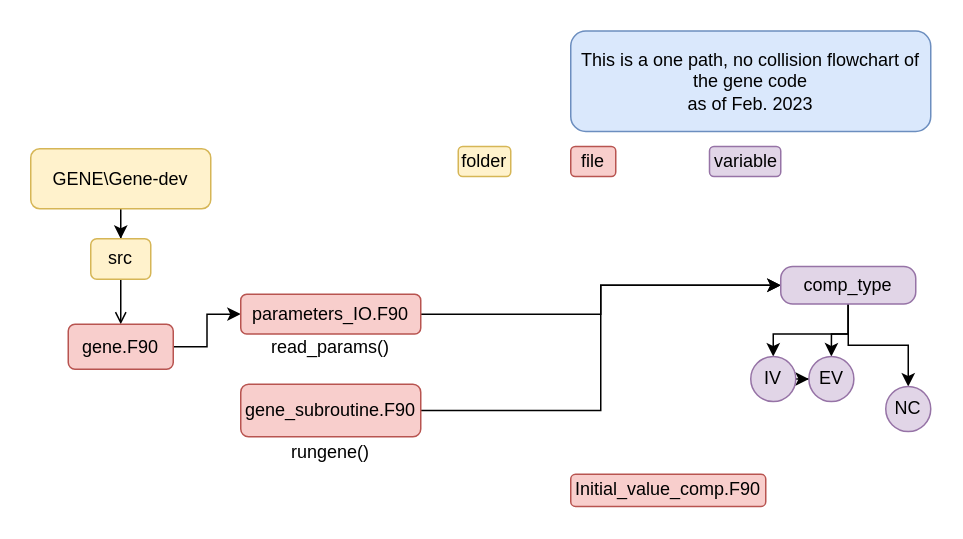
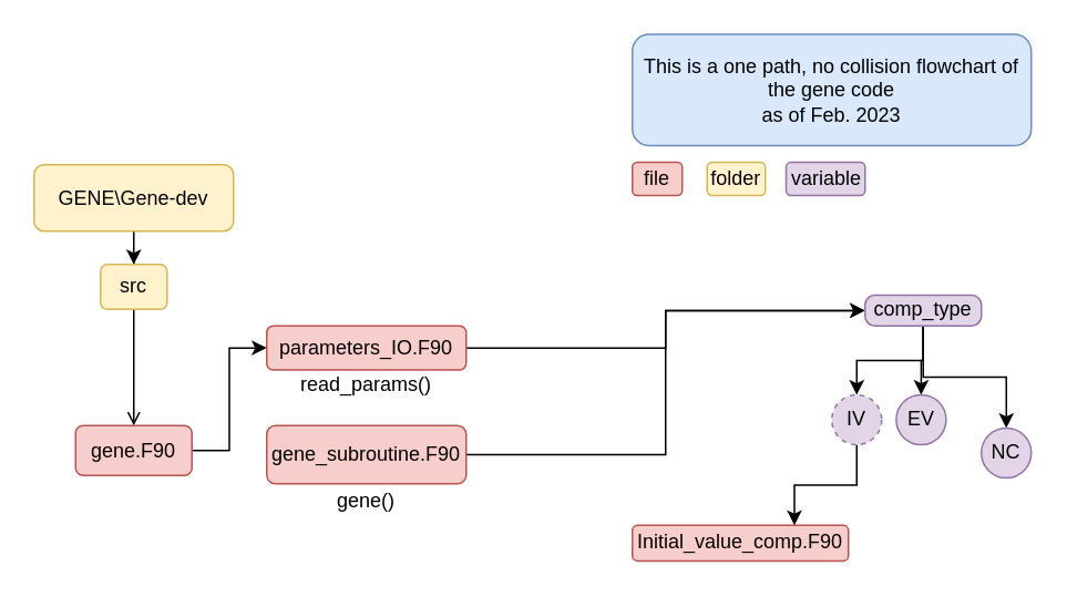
- <mxCell id="17" value="folder" style="rounded=1;whiteSpace=wrap;html=1;fillColor=#fff2cc;strokeColor=#d6b656;" vertex="1" parent="1"><mxGeometry x="305" y="97" width="35" height="20" as="geometry" /></mxCell>
+ <mxCell id="17" value="folder" style="rounded=1;whiteSpace=wrap;html=1;fillColor=#fff2cc;strokeColor=#d6b656;" vertex="1" parent="1"><mxGeometry x="425" y="97" width="35" height="20" as="geometry" /></mxCell>
- <mxCell id="22" value="comp_type" style="rounded=1;whiteSpace=wrap;html=1;fillColor=#e1d5e7;strokeColor=#9673a6;arcSize=32;" vertex="1" parent="1"><mxGeometry x="520" y="177" width="90" height="25" as="geometry" /></mxCell>
+ <mxCell id="22" value="comp_type" style="rounded=1;whiteSpace=wrap;html=1;fillColor=#e1d5e7;strokeColor=#9673a6;arcSize=32;" vertex="1" parent="1"><mxGeometry x="520" y="177" width="70" height="18.5" as="geometry" /></mxCell>
- <mxCell id="7" value="gene.F90" style="rounded=1;whiteSpace=wrap;html=1;fillColor=#f8cecc;strokeColor=#b85450;" vertex="1" parent="1"><mxGeometry x="45" y="215.5" width="70" height="30" as="geometry" /></mxCell>
+ <mxCell id="7" value="gene.F90" style="rounded=1;whiteSpace=wrap;html=1;fillColor=#f8cecc;strokeColor=#b85450;" vertex="1" parent="1"><mxGeometry x="45" y="255.5" width="70" height="30" as="geometry" /></mxCell>
- <mxCell id="24" value="IV" style="ellipse;whiteSpace=wrap;html=1;aspect=fixed;fillColor=#e1d5e7;strokeColor=#9673a6;" vertex="1" parent="1"><mxGeometry x="500" y="237" width="30" height="30" as="geometry" /></mxCell>
+ <mxCell id="24" value="IV" style="ellipse;whiteSpace=wrap;html=1;aspect=fixed;fillColor=#e1d5e7;strokeColor=#9673a6;dashed=1;" vertex="1" parent="1"><mxGeometry x="500" y="237" width="30" height="30" as="geometry" /></mxCell>
- <mxCell id="23" style="edgeStyle=orthogonalEdgeStyle;rounded=0;orthogonalLoop=1;jettySize=auto;html=1;" edge="1" parent="1" source="24" target="26"><mxGeometry relative="1" as="geometry" /></mxCell>
+ <mxCell id="23" style="edgeStyle=orthogonalEdgeStyle;rounded=0;orthogonalLoop=1;jettySize=auto;html=1;entryX=0.75;entryY=0;entryDx=0;entryDy=0;" edge="1" parent="1" source="24" target="12"><mxGeometry relative="1" as="geometry" /></mxCell>
- <mxCell id="15" value="rungene()" style="text;html=1;strokeColor=none;fillColor=none;align=center;verticalAlign=middle;whiteSpace=wrap;rounded=0;" vertex="1" parent="1"><mxGeometry x="190" y="285.5" width="60" height="30" as="geometry" /></mxCell>
+ <mxCell id="15" value="gene()" style="text;html=1;strokeColor=none;fillColor=none;align=center;verticalAlign=middle;whiteSpace=wrap;rounded=0;" vertex="1" parent="1"><mxGeometry x="190" y="285.5" width="60" height="30" as="geometry" /></mxCell>
